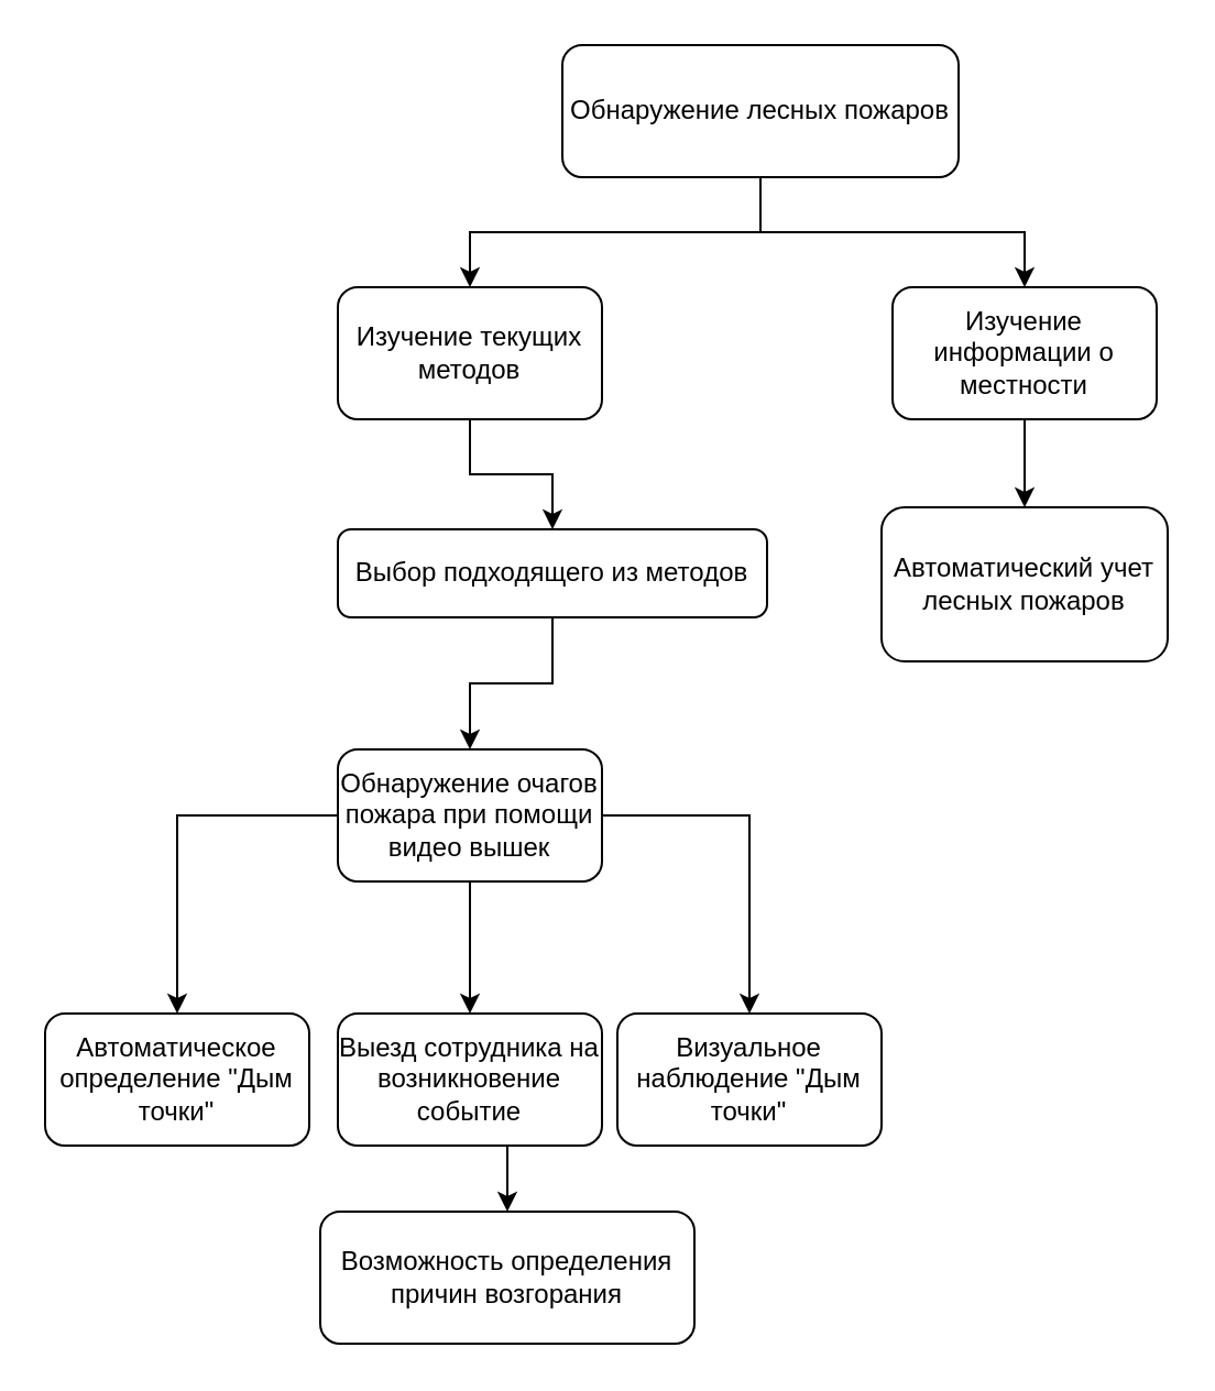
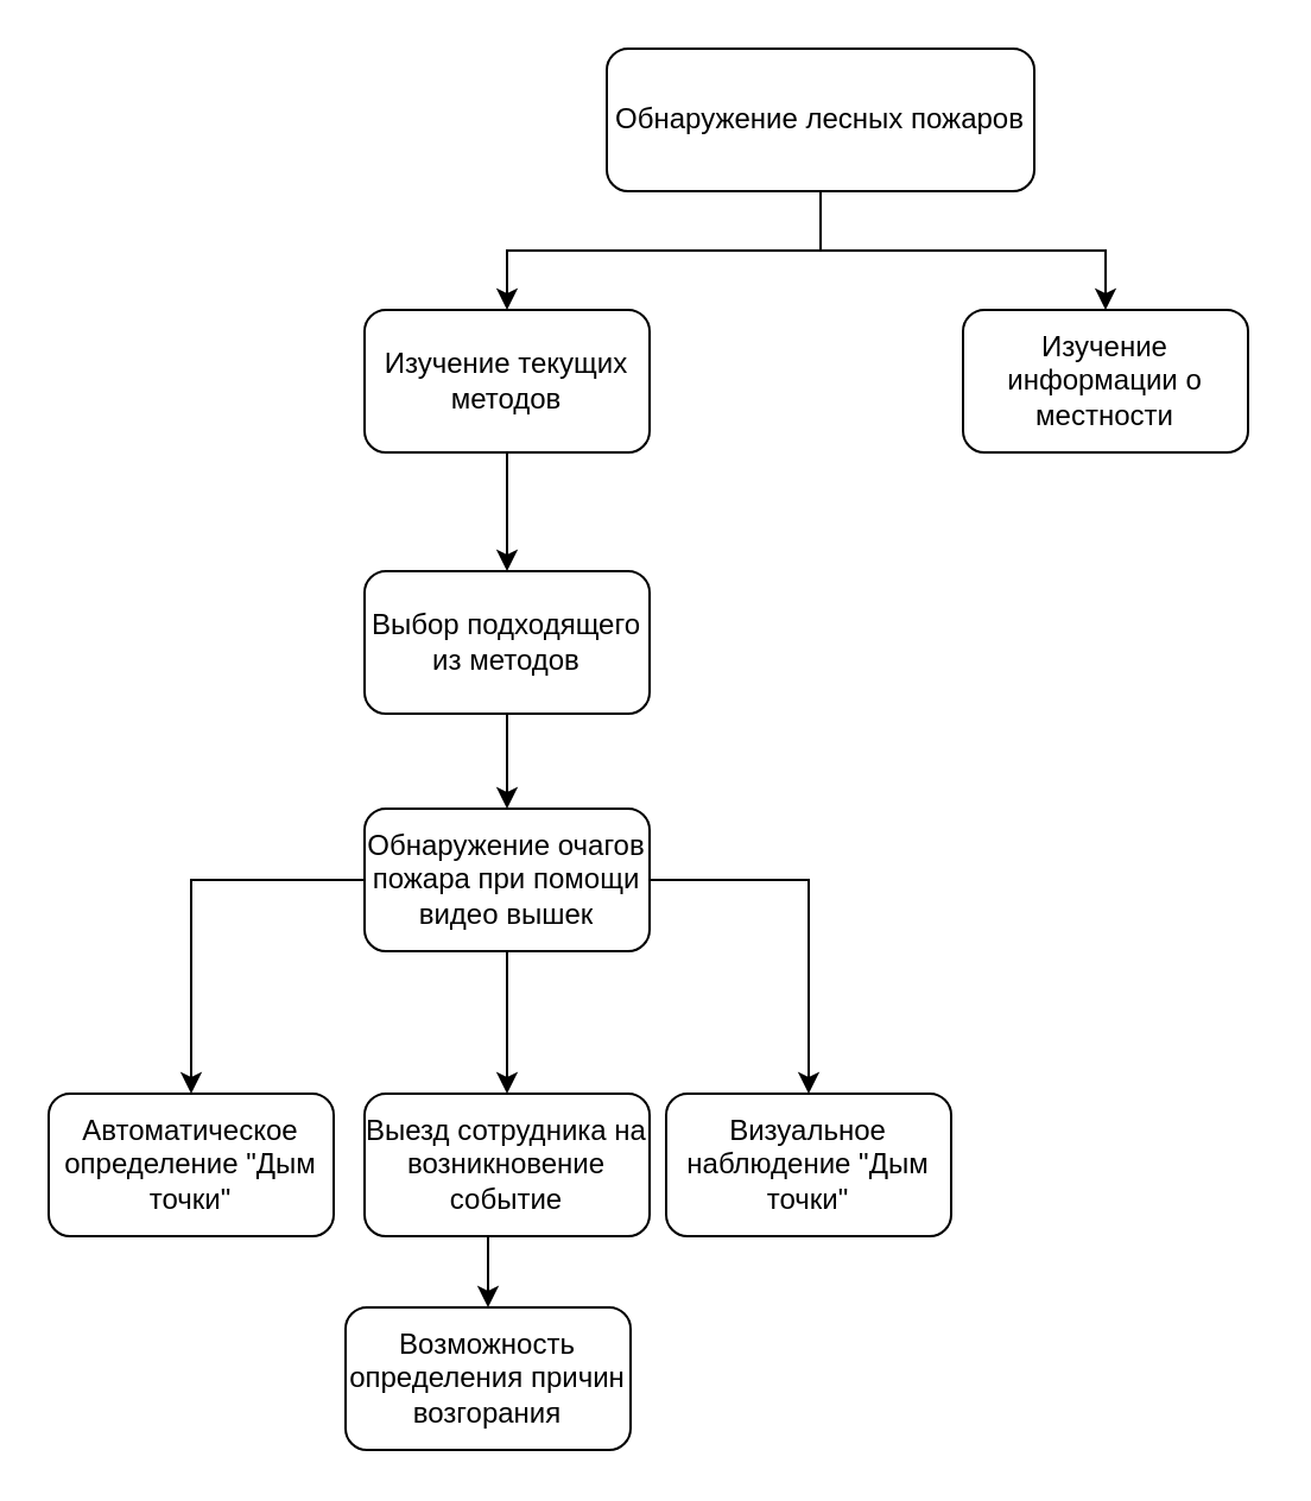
- <mxCell id="7" style="edgeStyle=orthogonalEdgeStyle;rounded=0;orthogonalLoop=1;jettySize=auto;html=1;" parent="1" source="8" target="19" edge="1"><mxGeometry relative="1" as="geometry" /></mxCell>
- <mxCell id="10" value="Выбор подходящего из методов" style="rounded=1;whiteSpace=wrap;html=1;" parent="1" vertex="1"><mxGeometry x="153" y="240" width="195" height="40" as="geometry" /></mxCell>
+ <mxCell id="10" value="Выбор подходящего из методов" style="rounded=1;whiteSpace=wrap;html=1;" parent="1" vertex="1"><mxGeometry x="153" y="240" width="120" height="60" as="geometry" /></mxCell>
- <mxCell id="19" value="Автоматический учет лесных пожаров" style="rounded=1;whiteSpace=wrap;html=1;" parent="1" vertex="1"><mxGeometry x="400" y="230" width="130" height="70" as="geometry" /></mxCell>
- <mxCell id="20" value="Возможность определения причин возгорания" style="rounded=1;whiteSpace=wrap;html=1;" vertex="1" parent="1"><mxGeometry x="145" y="550" width="170" height="60" as="geometry" /></mxCell>
+ <mxCell id="20" value="Возможность определения причин возгорания" style="rounded=1;whiteSpace=wrap;html=1;" vertex="1" parent="1"><mxGeometry x="145" y="550" width="120" height="60" as="geometry" /></mxCell>
